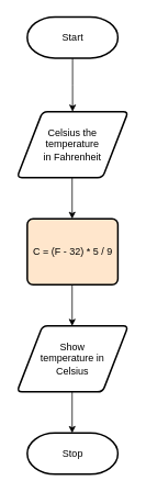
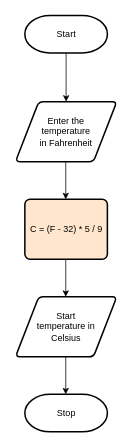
- <mxCell id="4" value="Celsius the&lt;br&gt;temperature&lt;br&gt;in Fahrenheit" style="shape=parallelogram;html=1;strokeWidth=2;perimeter=parallelogramPerimeter;whiteSpace=wrap;rounded=1;arcSize=12;size=0.23;" vertex="1" parent="1"><mxGeometry x="20" y="135" width="135" height="80" as="geometry" /></mxCell>
+ <mxCell id="4" value="Enter the&lt;br&gt;temperature&lt;br&gt;in Fahrenheit" style="shape=parallelogram;html=1;strokeWidth=2;perimeter=parallelogramPerimeter;whiteSpace=wrap;rounded=1;arcSize=12;size=0.23;" vertex="1" parent="1"><mxGeometry x="20" y="135" width="135" height="80" as="geometry" /></mxCell>
- <mxCell id="8" value="Show&lt;br&gt;temperature in&lt;br&gt;Celsius" style="shape=parallelogram;html=1;strokeWidth=2;perimeter=parallelogramPerimeter;whiteSpace=wrap;rounded=1;arcSize=12;size=0.23;" vertex="1" parent="1"><mxGeometry x="20" y="395" width="135" height="80" as="geometry" /></mxCell>
+ <mxCell id="8" value="Start&lt;br&gt;temperature in&lt;br&gt;Celsius" style="shape=parallelogram;html=1;strokeWidth=2;perimeter=parallelogramPerimeter;whiteSpace=wrap;rounded=1;arcSize=12;size=0.23;" vertex="1" parent="1"><mxGeometry x="20" y="395" width="135" height="80" as="geometry" /></mxCell>
